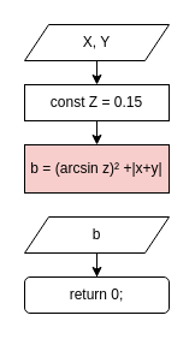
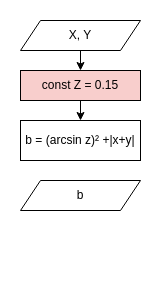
- <mxCell id="7" value="const Z = 0.15" style="rounded=0;whiteSpace=wrap;html=1;" vertex="1" parent="1"><mxGeometry x="20" y="70" width="120" height="30" as="geometry" /></mxCell>
+ <mxCell id="7" value="const Z = 0.15" style="rounded=0;whiteSpace=wrap;html=1;fillColor=#f8cecc;" vertex="1" parent="1"><mxGeometry x="20" y="70" width="120" height="30" as="geometry" /></mxCell>
- <mxCell id="3" value="b = (arcsin z)² +|x+y|" style="rounded=0;whiteSpace=wrap;html=1;fillColor=#f8cecc;" vertex="1" parent="1"><mxGeometry x="20" y="120" width="120" height="40" as="geometry" /></mxCell>
+ <mxCell id="3" value="b = (arcsin z)² +|x+y|" style="rounded=0;whiteSpace=wrap;html=1;" vertex="1" parent="1"><mxGeometry x="20" y="120" width="120" height="40" as="geometry" /></mxCell>
- <mxCell id="8" style="edgeStyle=orthogonalEdgeStyle;rounded=0;orthogonalLoop=1;jettySize=auto;html=1;" edge="1" parent="1" source="9" target="10"><mxGeometry relative="1" as="geometry" /></mxCell>
- <mxCell id="10" value="return 0;" style="rounded=1;whiteSpace=wrap;html=1;" vertex="1" parent="1"><mxGeometry x="20" y="230" width="120" height="30" as="geometry" /></mxCell>
